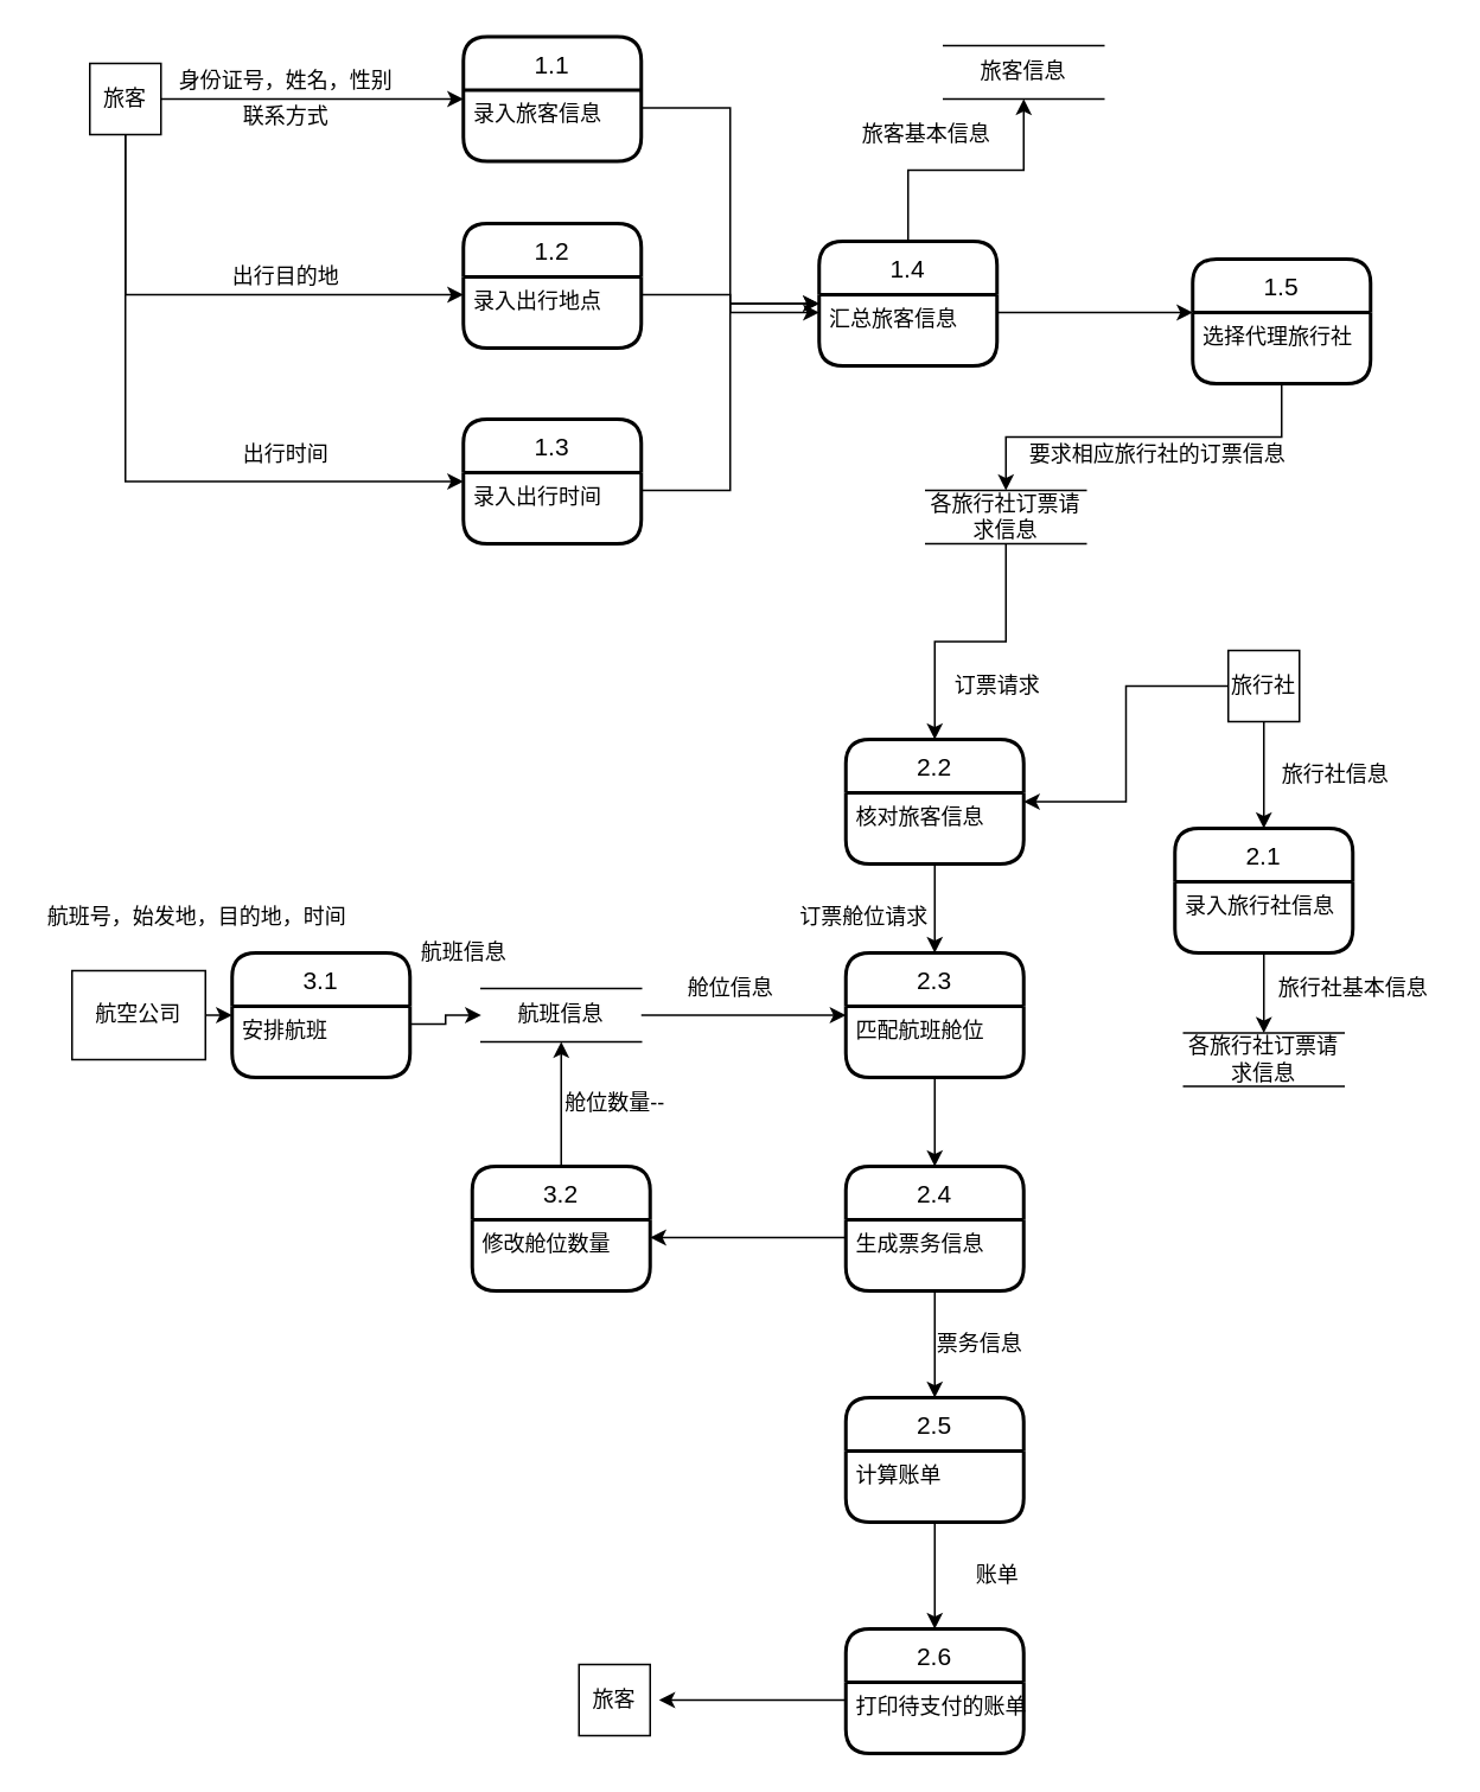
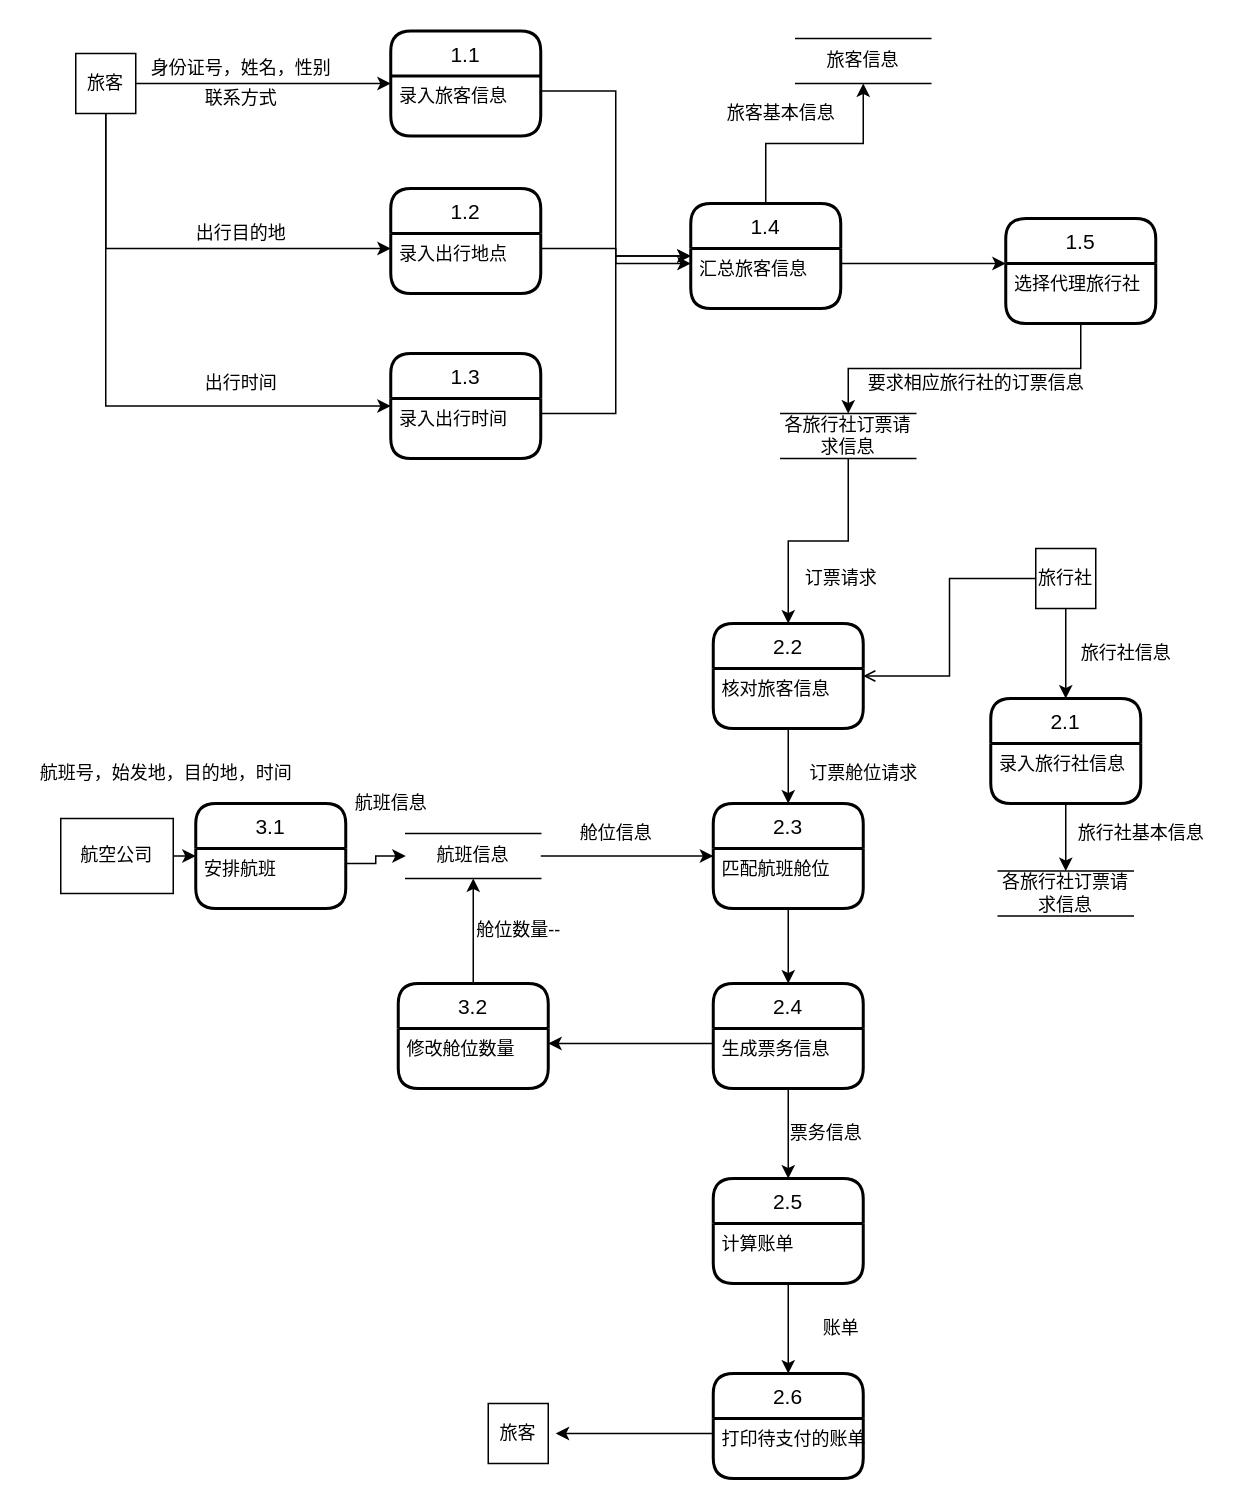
- <mxCell id="32" style="edgeStyle=orthogonalEdgeStyle;rounded=0;orthogonalLoop=1;jettySize=auto;html=1;exitX=0;exitY=0.5;exitDx=0;exitDy=0;entryX=1;entryY=0.5;entryDx=0;entryDy=0;" edge="1" parent="1" source="33" target="40"><mxGeometry relative="1" as="geometry" /></mxCell>
+ <mxCell id="32" style="edgeStyle=orthogonalEdgeStyle;rounded=0;orthogonalLoop=1;jettySize=auto;html=1;exitX=0;exitY=0.5;exitDx=0;exitDy=0;entryX=1;entryY=0.5;entryDx=0;entryDy=0;endArrow=open;" edge="1" parent="1" source="33" target="40"><mxGeometry relative="1" as="geometry" /></mxCell>
- <mxCell id="49" value="订票舱位请求" style="text;html=1;align=center;verticalAlign=middle;resizable=0;points=[];autosize=1;strokeColor=none;fillColor=none;" vertex="1" parent="1"><mxGeometry x="440" y="505" width="90" height="20" as="geometry" /></mxCell>
+ <mxCell id="49" value="订票舱位请求" style="text;html=1;align=center;verticalAlign=middle;resizable=0;points=[];autosize=1;strokeColor=none;fillColor=none;" vertex="1" parent="1"><mxGeometry x="530" y="505" width="90" height="20" as="geometry" /></mxCell>
